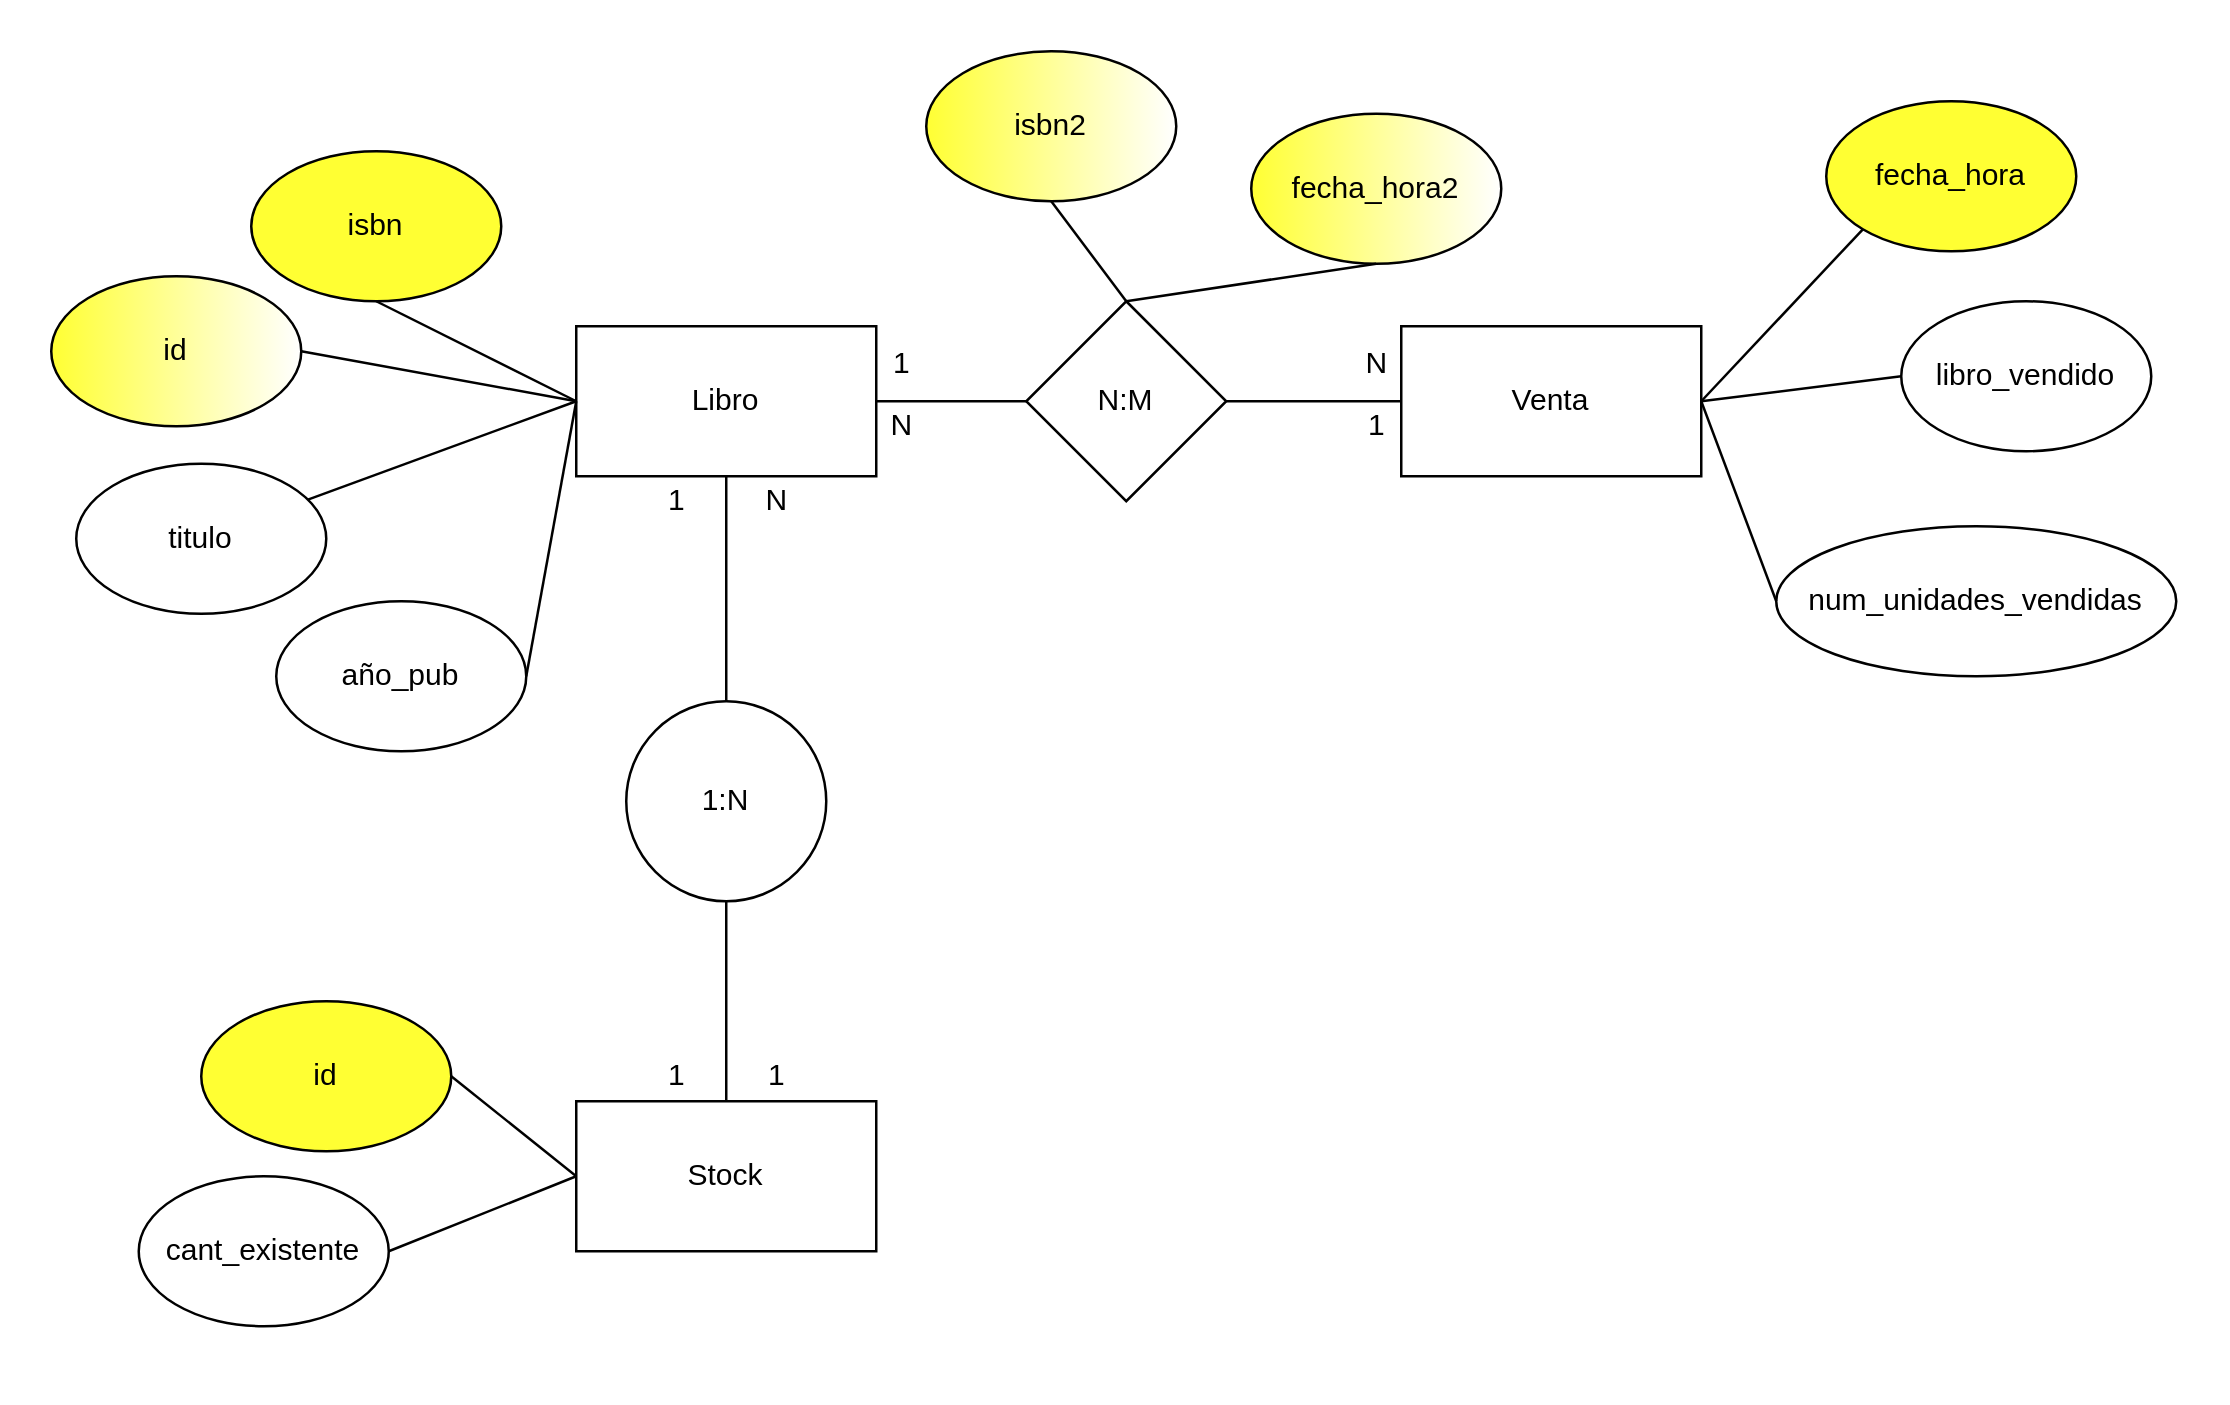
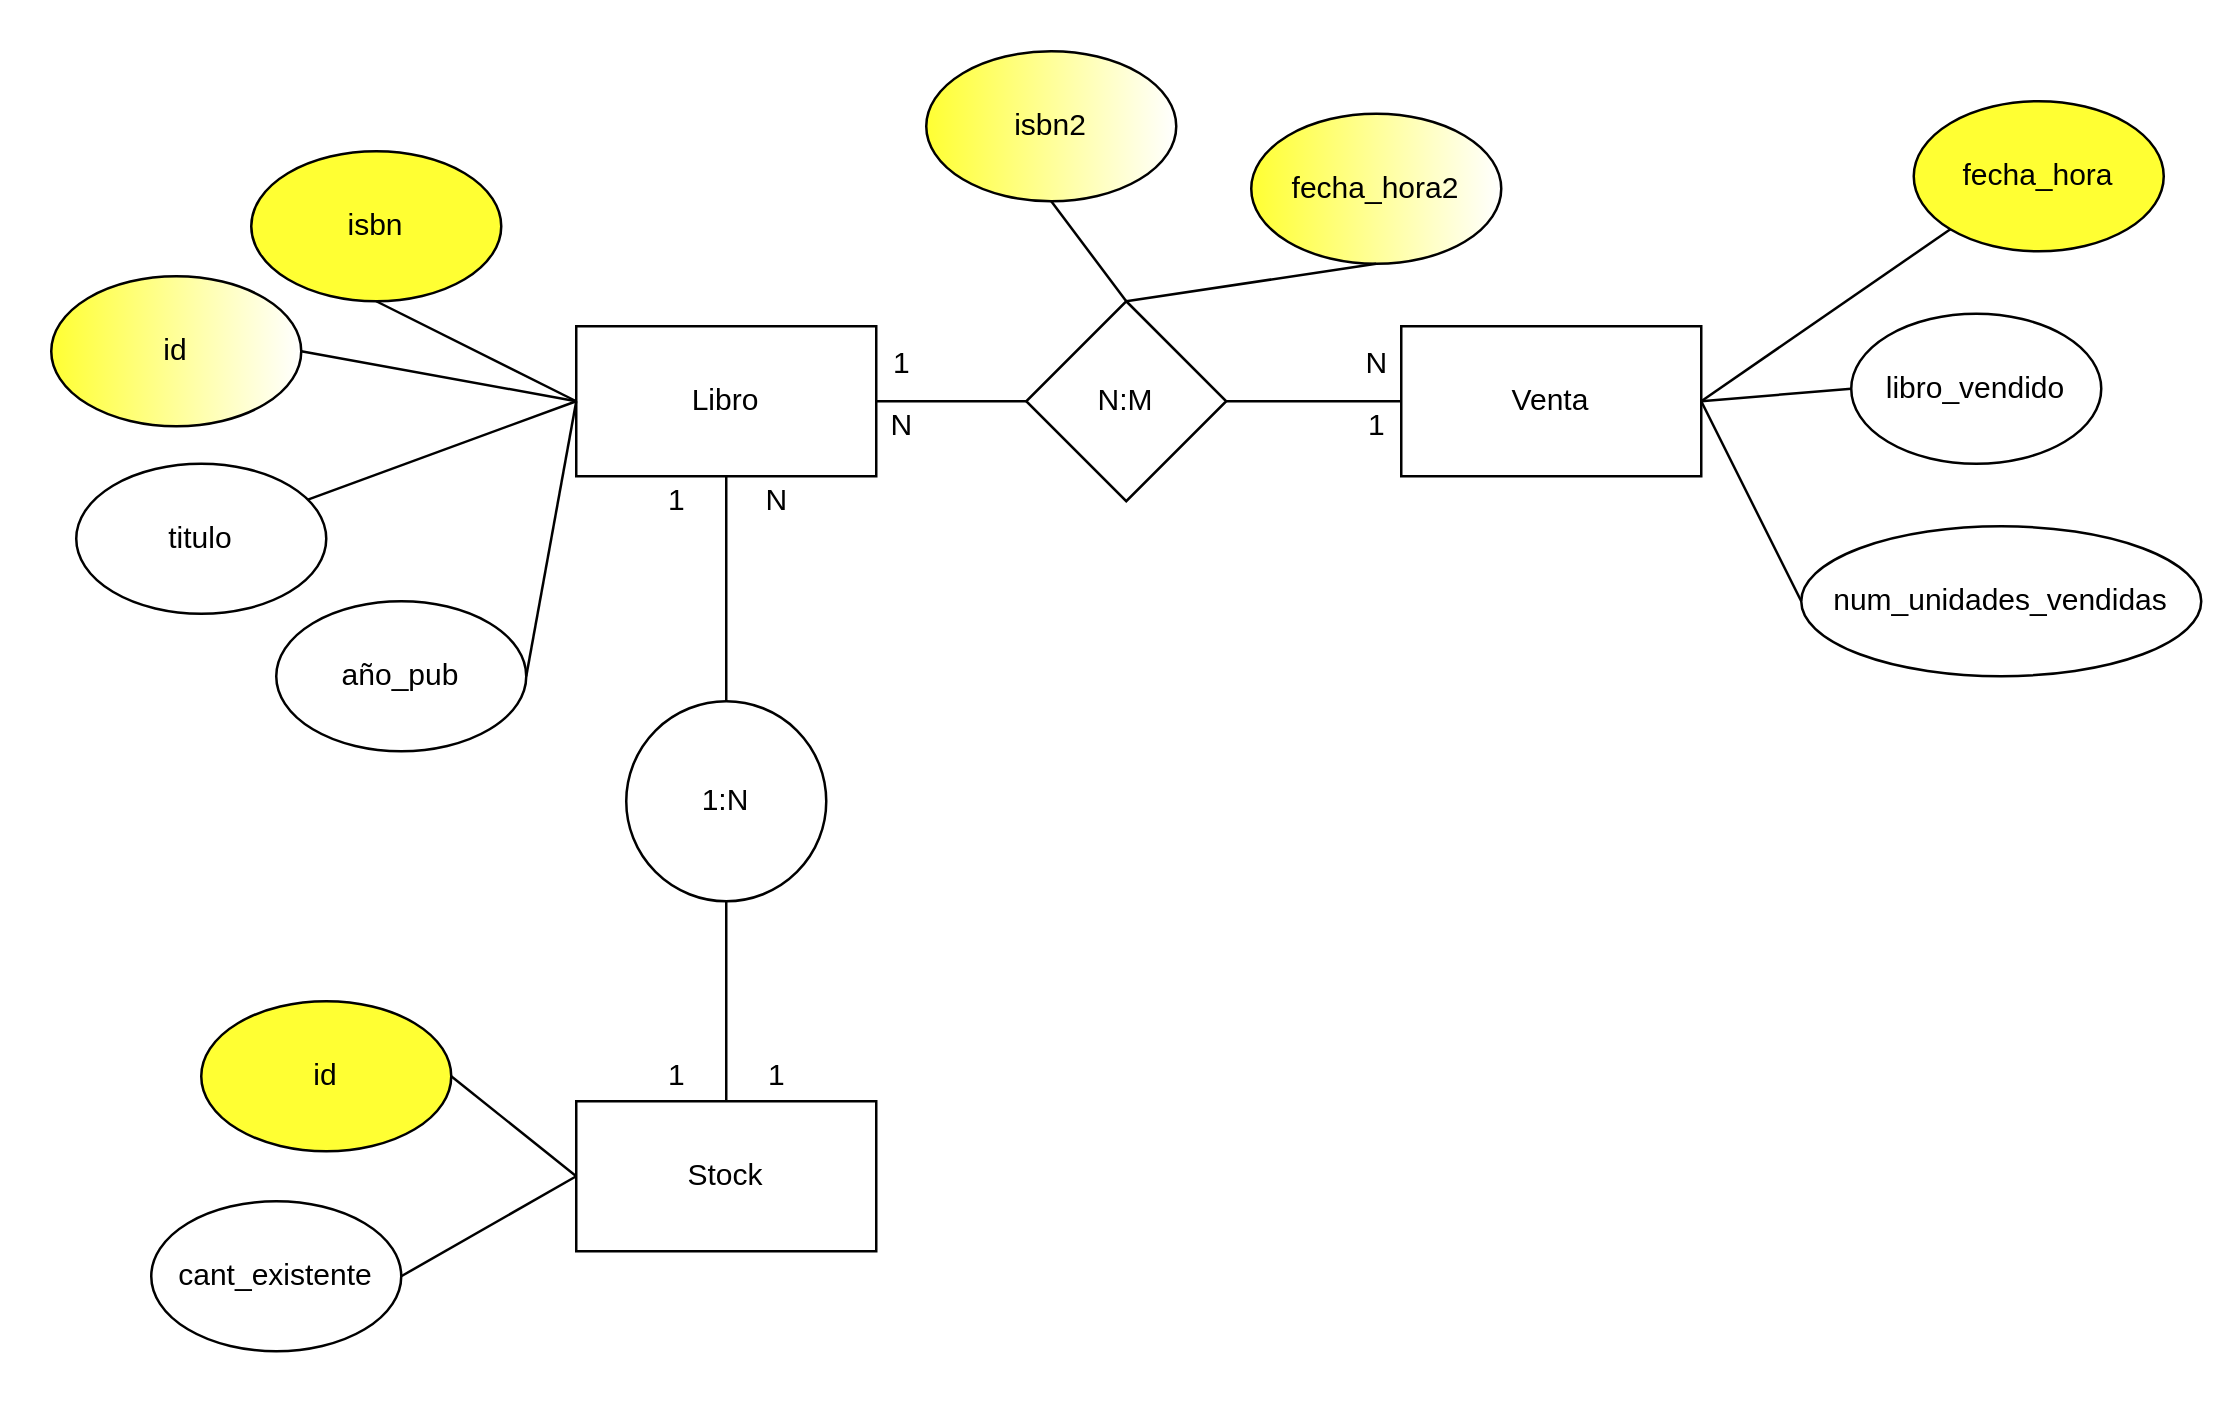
- <mxCell id="24" value="fecha_hora" style="ellipse;whiteSpace=wrap;html=1;fillColor=#FFFF33;" parent="1" vertex="1"><mxGeometry x="730" y="40" width="100" height="60" as="geometry" /></mxCell>
+ <mxCell id="24" value="fecha_hora" style="ellipse;whiteSpace=wrap;html=1;fillColor=#FFFF33;" parent="1" vertex="1"><mxGeometry x="765" y="40" width="100" height="60" as="geometry" /></mxCell>
- <mxCell id="25" value="libro_vendido" style="ellipse;whiteSpace=wrap;html=1;" parent="1" vertex="1"><mxGeometry x="760" y="120" width="100" height="60" as="geometry" /></mxCell>
+ <mxCell id="25" value="libro_vendido" style="ellipse;whiteSpace=wrap;html=1;" parent="1" vertex="1"><mxGeometry x="740" y="125" width="100" height="60" as="geometry" /></mxCell>
- <mxCell id="26" value="num_unidades_vendidas" style="ellipse;whiteSpace=wrap;html=1;" parent="1" vertex="1"><mxGeometry x="710" y="210" width="160" height="60" as="geometry" /></mxCell>
+ <mxCell id="26" value="num_unidades_vendidas" style="ellipse;whiteSpace=wrap;html=1;" parent="1" vertex="1"><mxGeometry x="720" y="210" width="160" height="60" as="geometry" /></mxCell>
- <mxCell id="11" value="cant_existente" style="ellipse;whiteSpace=wrap;html=1;" parent="1" vertex="1"><mxGeometry x="55" y="470" width="100" height="60" as="geometry" /></mxCell>
+ <mxCell id="11" value="cant_existente" style="ellipse;whiteSpace=wrap;html=1;" parent="1" vertex="1"><mxGeometry x="60" y="480" width="100" height="60" as="geometry" /></mxCell>
